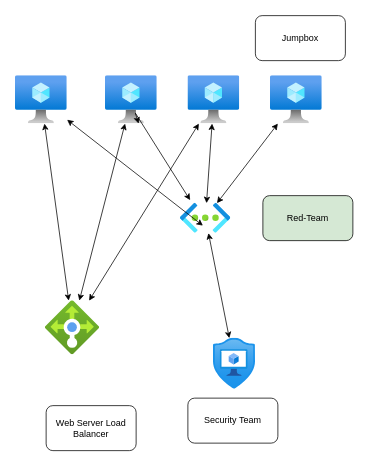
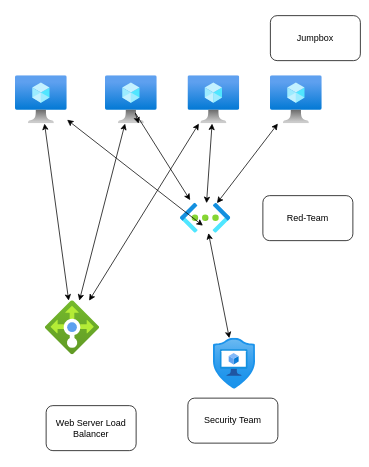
- <mxCell id="15" value="Jumpbox" style="rounded=1;whiteSpace=wrap;html=1;" parent="1" vertex="1"><mxGeometry x="340" y="20" width="120" height="60" as="geometry" /></mxCell>
+ <mxCell id="15" value="Jumpbox" style="rounded=1;whiteSpace=wrap;html=1;" parent="1" vertex="1"><mxGeometry x="360" y="20" width="120" height="60" as="geometry" /></mxCell>
- <mxCell id="16" value="Red-Team" style="rounded=1;whiteSpace=wrap;html=1;fillColor=#d5e8d4;" parent="1" vertex="1"><mxGeometry x="350" y="260" width="120" height="60" as="geometry" /></mxCell>
+ <mxCell id="16" value="Red-Team" style="rounded=1;whiteSpace=wrap;html=1;" parent="1" vertex="1"><mxGeometry x="350" y="260" width="120" height="60" as="geometry" /></mxCell>
